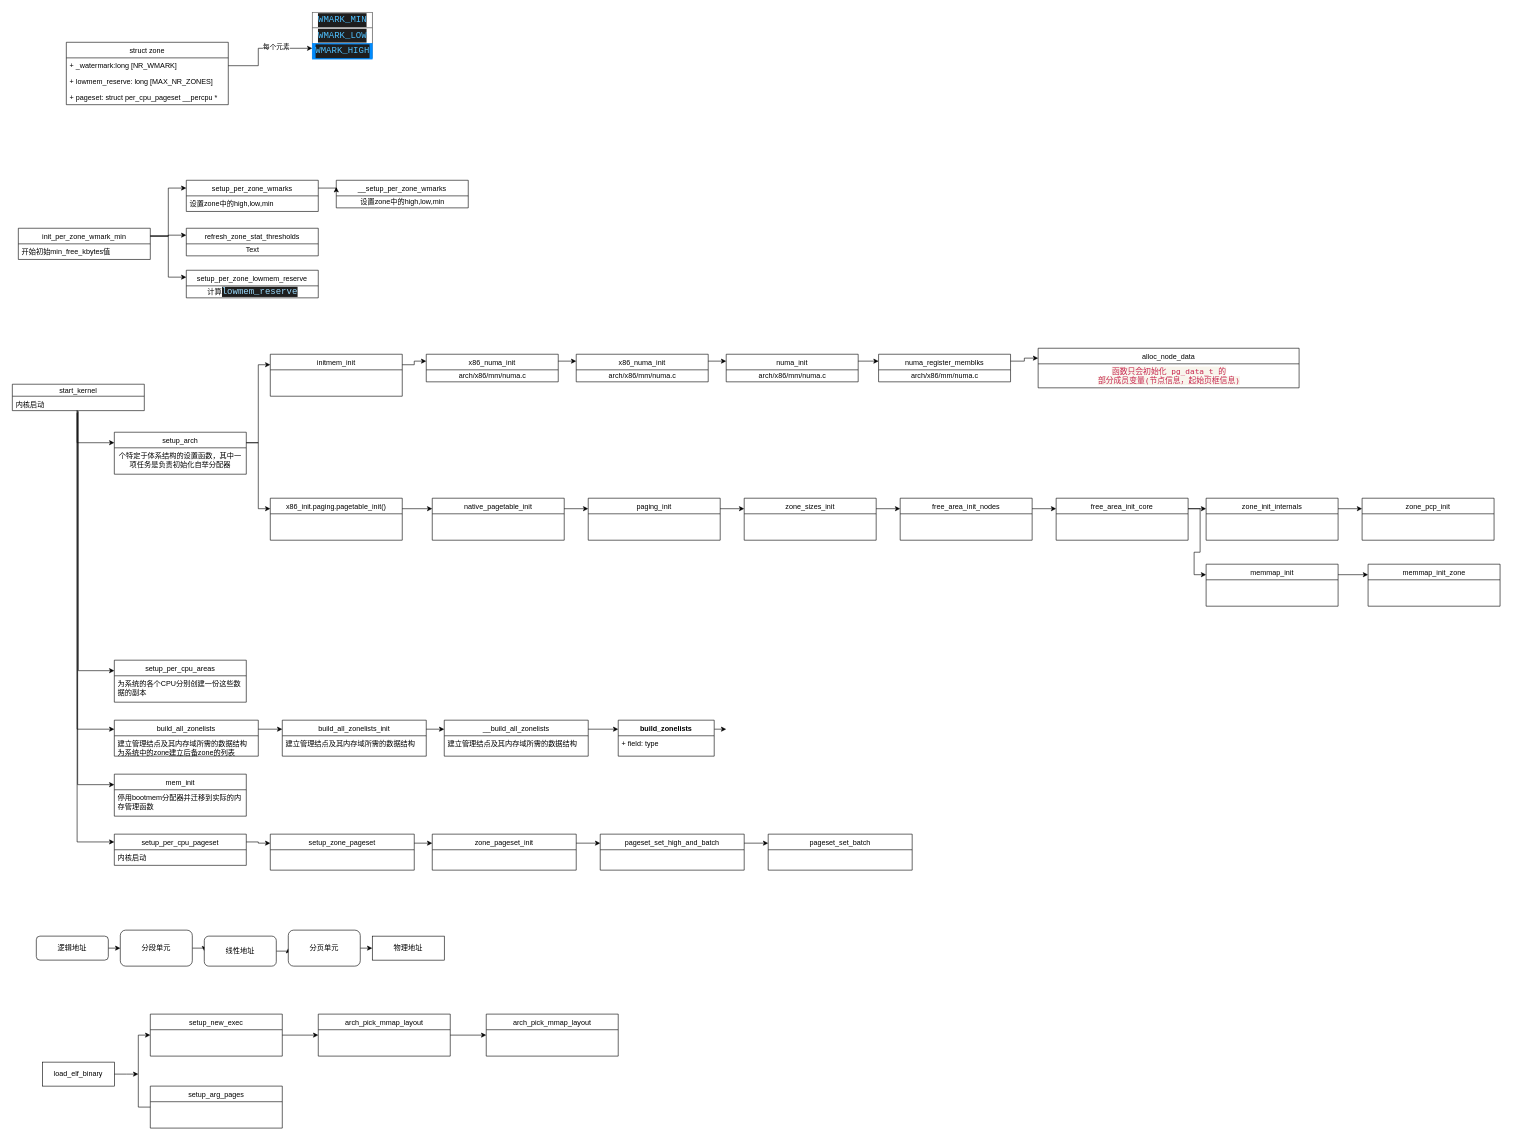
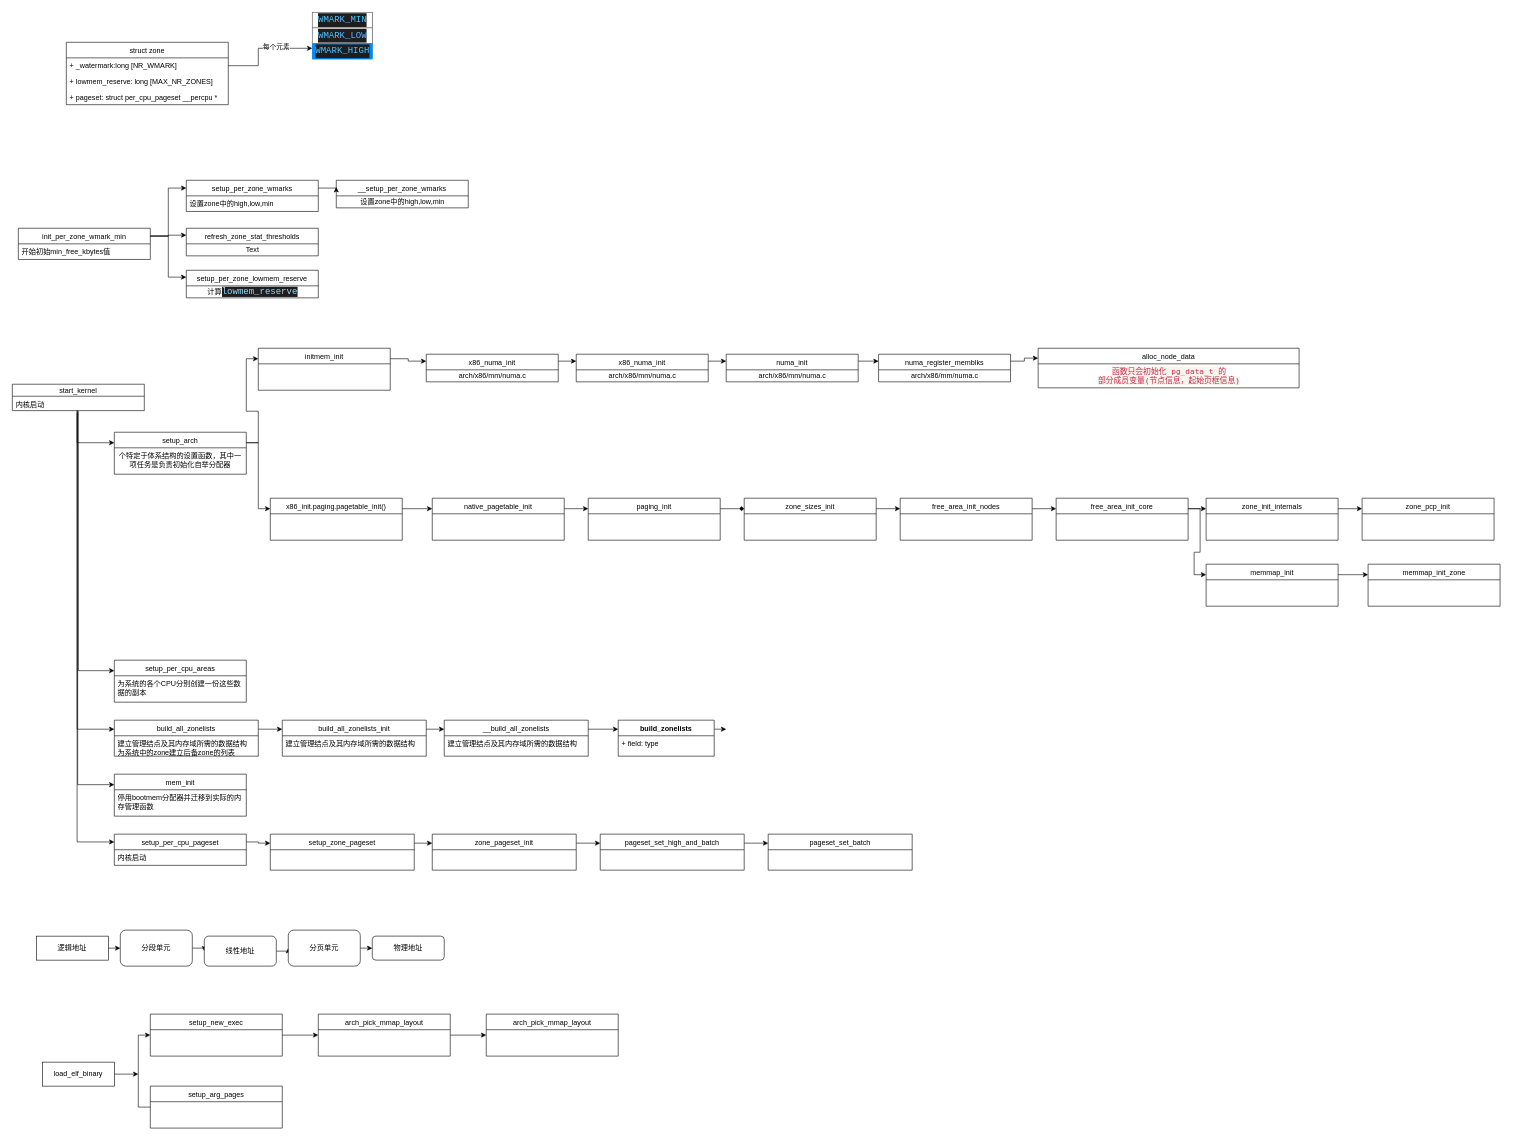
- <mxCell id="91" value="initmem_init" style="swimlane;fontStyle=0;childLayout=stackLayout;horizontal=1;startSize=26;fillColor=none;horizontalStack=0;resizeParent=1;resizeParentMax=0;resizeLast=0;collapsible=1;marginBottom=0;" parent="1" vertex="1"><mxGeometry x="450" y="590" width="220" height="70" as="geometry" /></mxCell>
+ <mxCell id="91" value="initmem_init" style="swimlane;fontStyle=0;childLayout=stackLayout;horizontal=1;startSize=26;fillColor=none;horizontalStack=0;resizeParent=1;resizeParentMax=0;resizeLast=0;collapsible=1;marginBottom=0;" parent="1" vertex="1"><mxGeometry x="430" y="580" width="220" height="70" as="geometry" /></mxCell>
- <mxCell id="61" style="edgeStyle=orthogonalEdgeStyle;rounded=0;orthogonalLoop=1;jettySize=auto;html=1;exitX=1;exitY=0.25;exitDx=0;exitDy=0;entryX=0;entryY=0.25;entryDx=0;entryDy=0;" parent="1" source="82" target="83" edge="1"><mxGeometry relative="1" as="geometry" /></mxCell>
+ <mxCell id="61" style="edgeStyle=orthogonalEdgeStyle;rounded=0;orthogonalLoop=1;jettySize=auto;html=1;exitX=1;exitY=0.25;exitDx=0;exitDy=0;entryX=0;entryY=0.25;entryDx=0;entryDy=0;endArrow=diamond;" parent="1" source="82" target="83" edge="1"><mxGeometry relative="1" as="geometry" /></mxCell>
- <mxCell id="52" value="逻辑地址" style="rounded=1;whiteSpace=wrap;html=1;" parent="1" vertex="1"><mxGeometry x="60" y="1560" width="120" height="40" as="geometry" /></mxCell>
+ <mxCell id="52" value="逻辑地址" style="whiteSpace=wrap;html=1;rounded=0;" parent="1" vertex="1"><mxGeometry x="60" y="1560" width="120" height="40" as="geometry" /></mxCell>
- <mxCell id="59" value="物理地址" style="whiteSpace=wrap;html=1;rounded=0;" parent="1" vertex="1"><mxGeometry x="620" y="1560" width="120" height="40" as="geometry" /></mxCell>
+ <mxCell id="59" value="物理地址" style="rounded=1;whiteSpace=wrap;html=1;" parent="1" vertex="1"><mxGeometry x="620" y="1560" width="120" height="40" as="geometry" /></mxCell>
